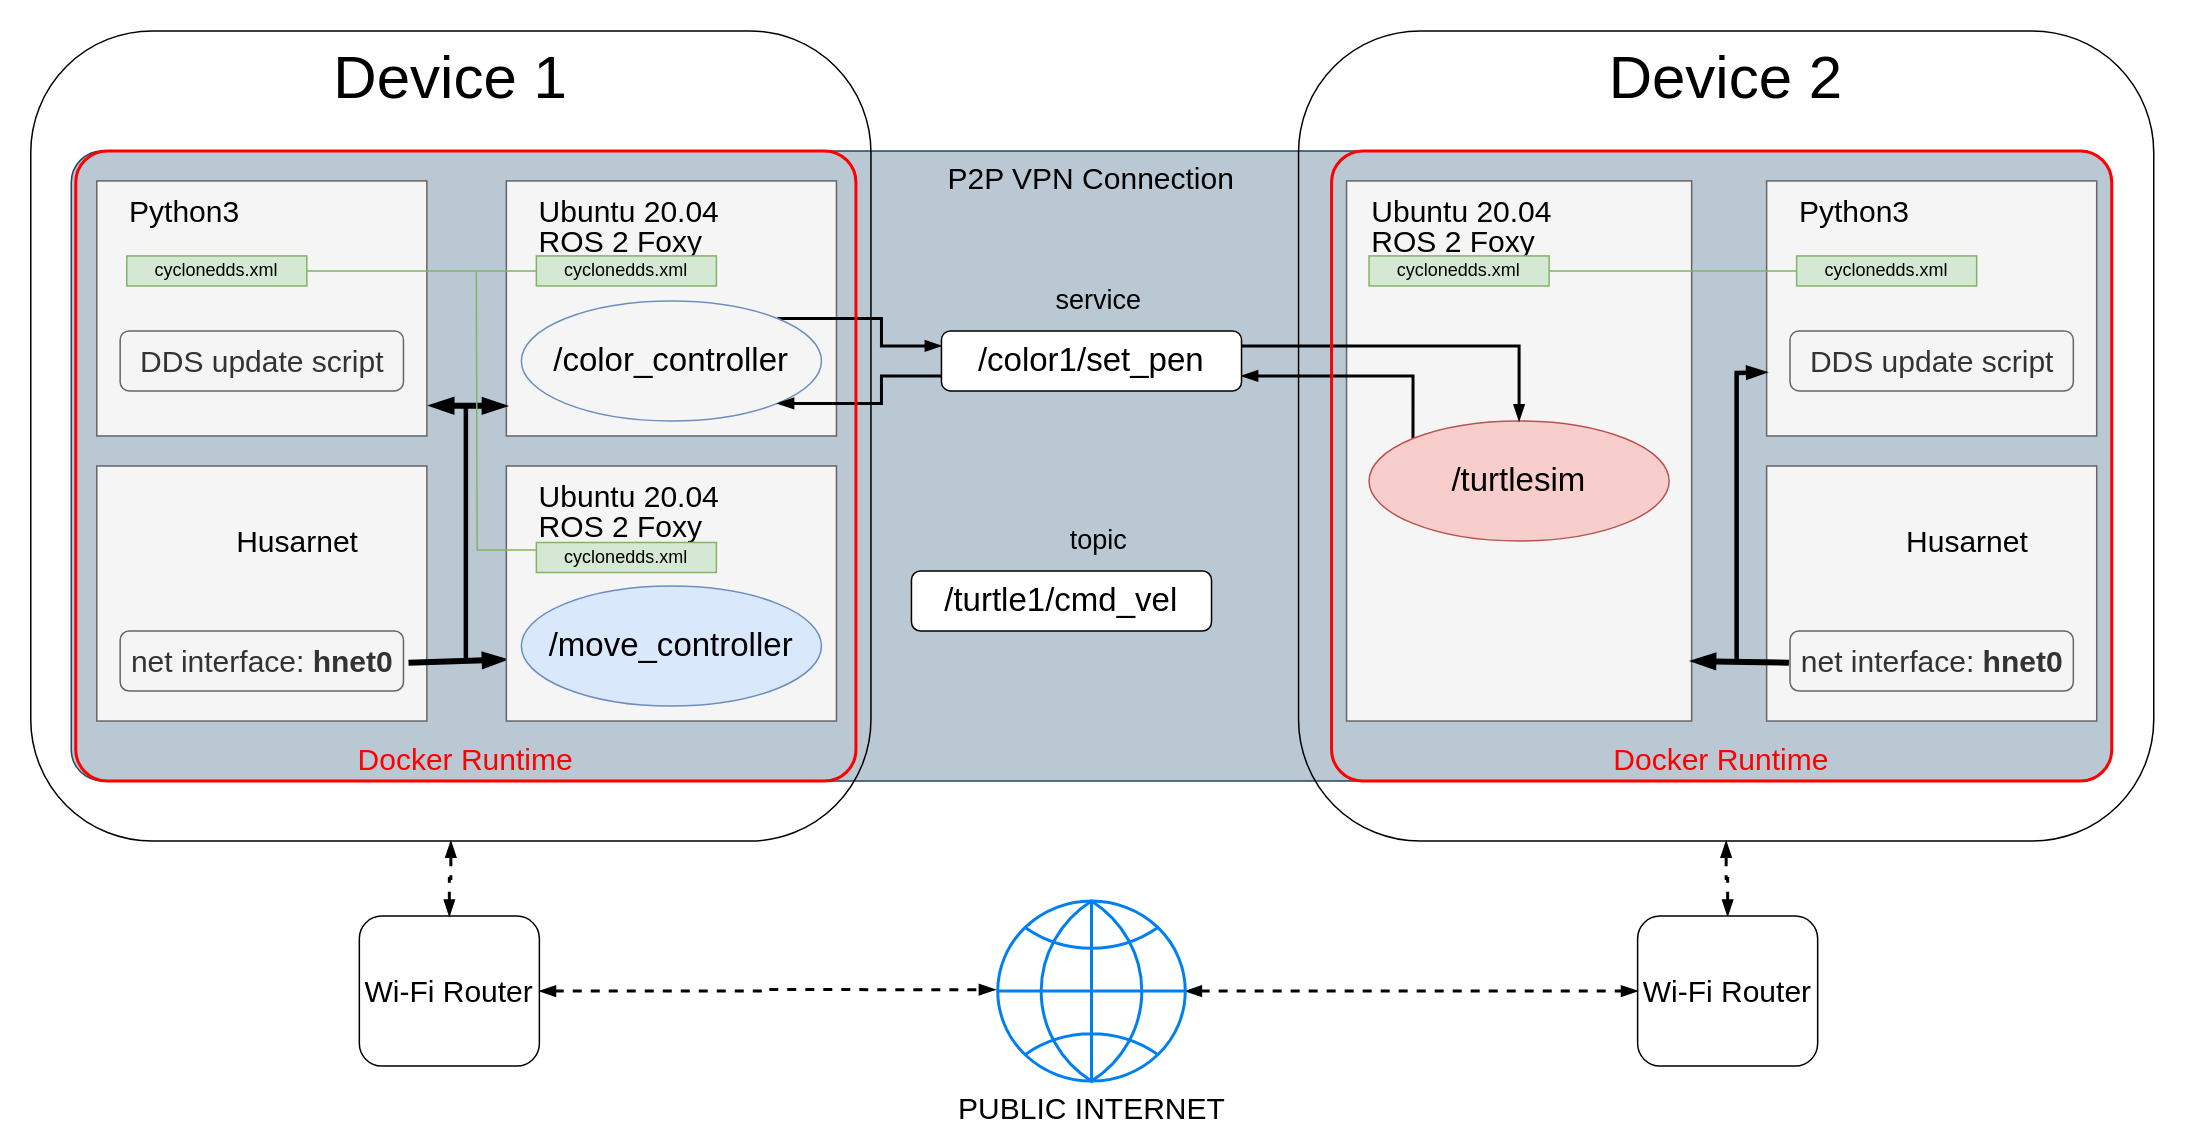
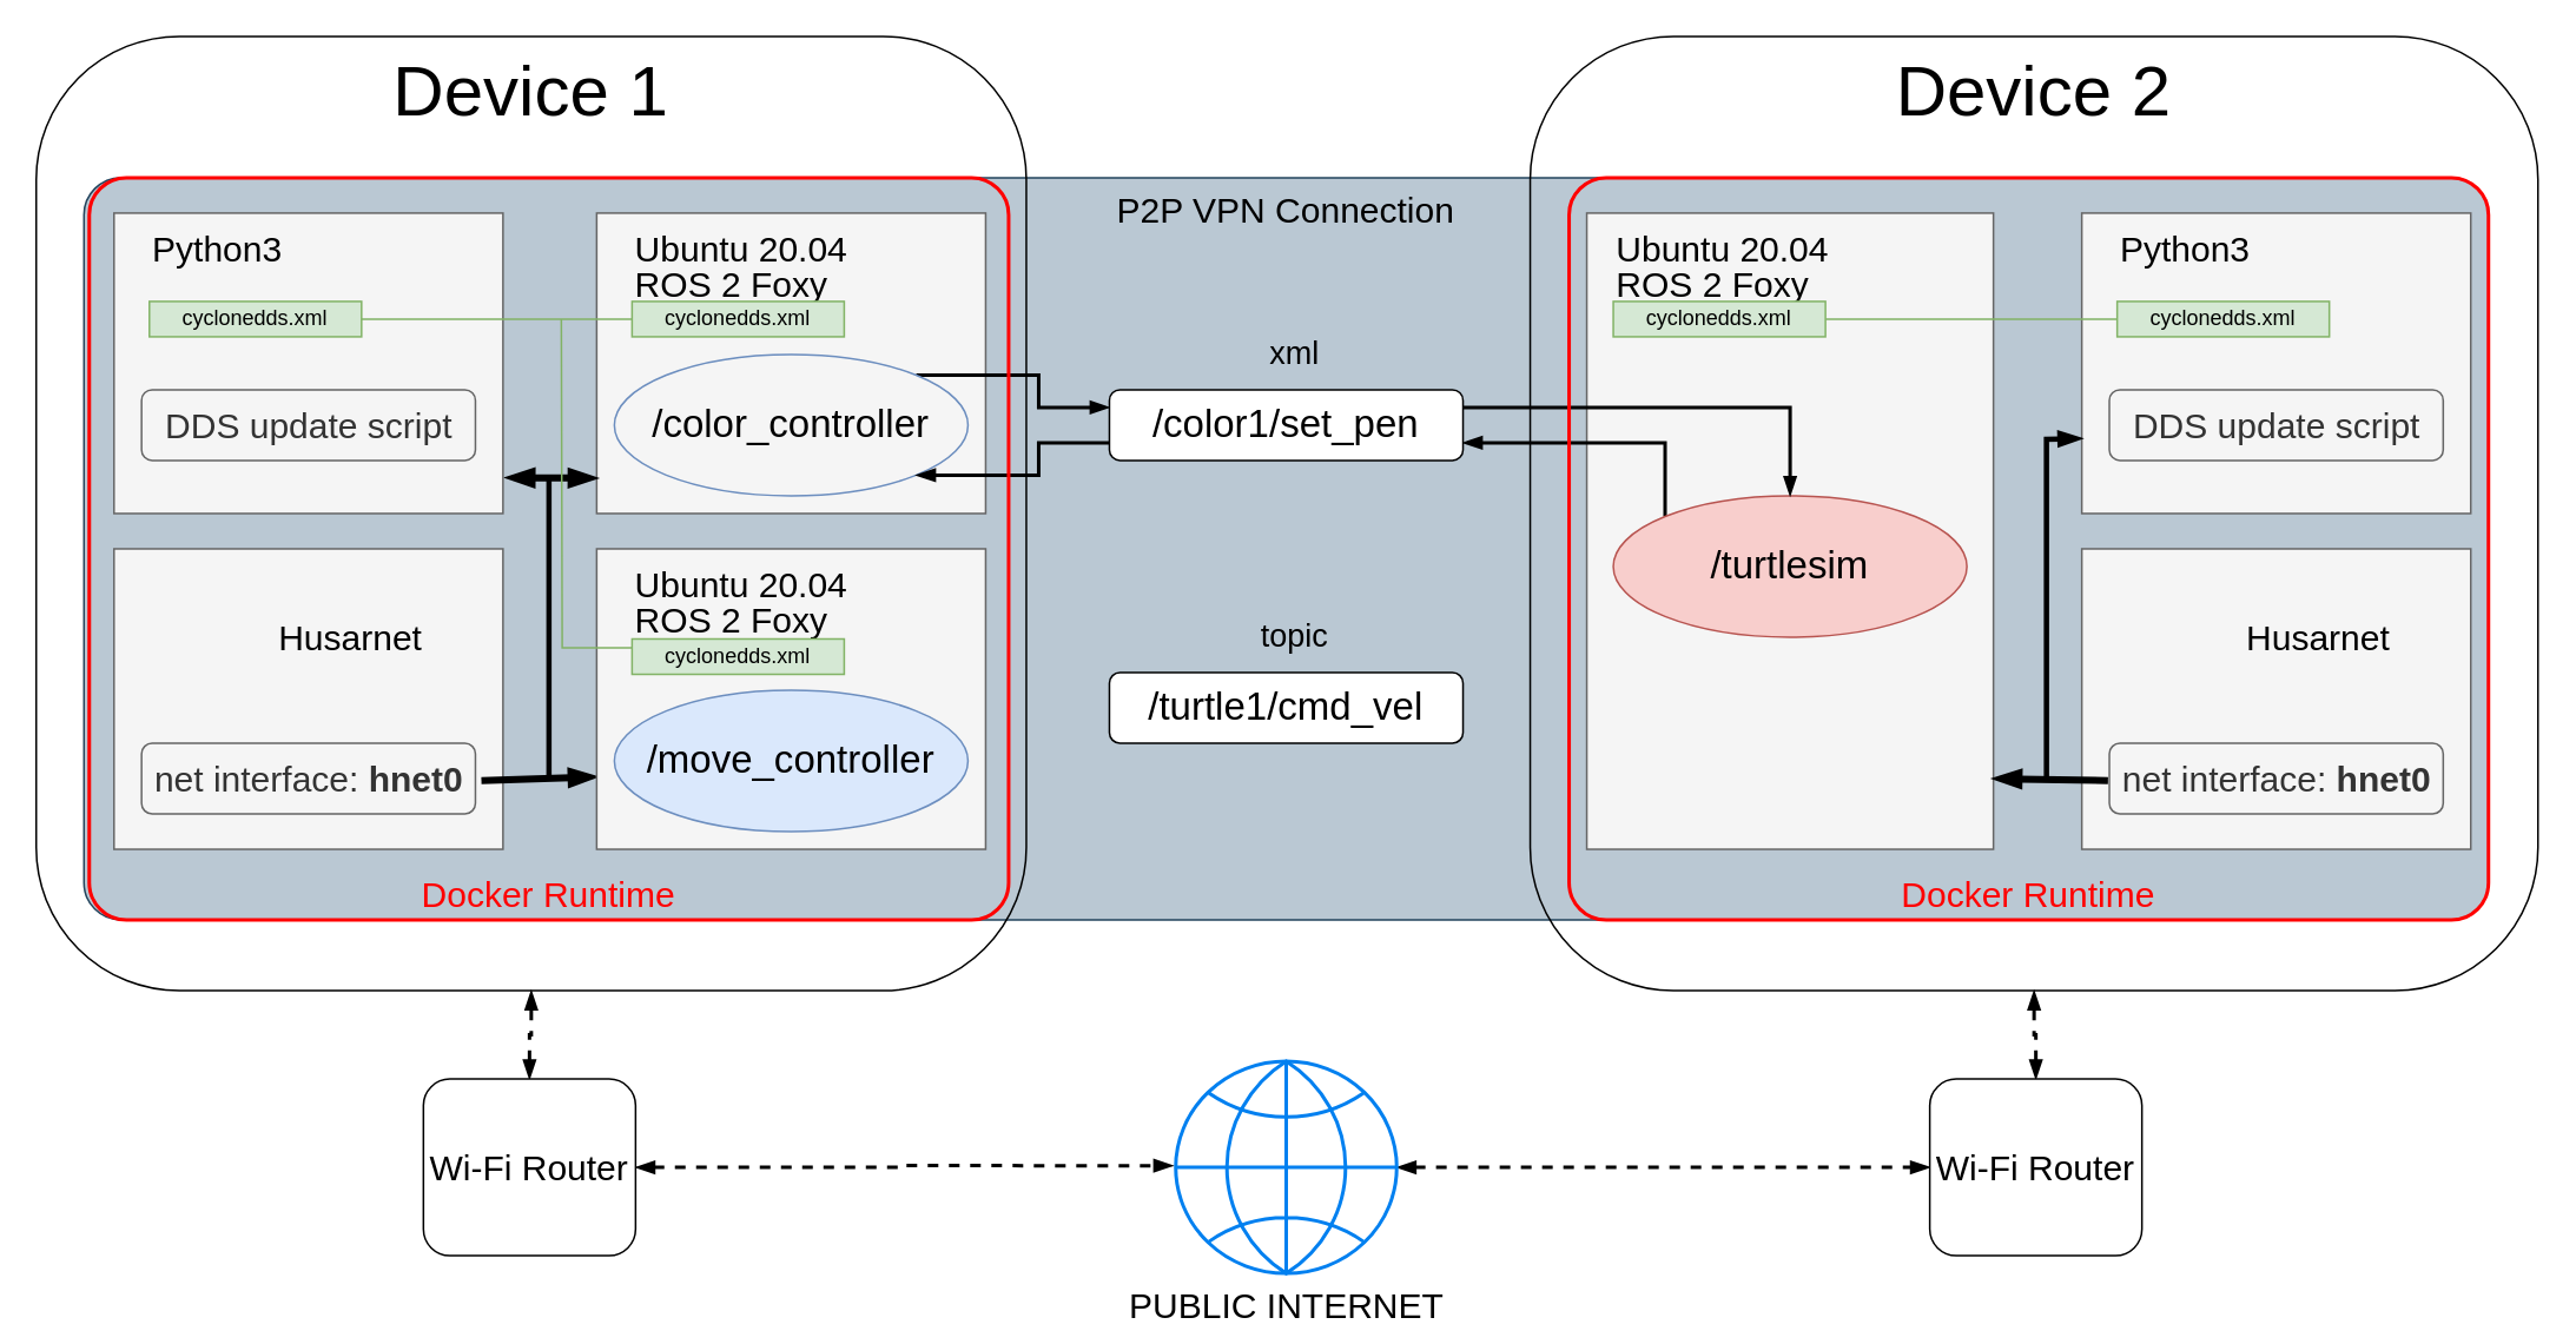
- <mxCell id="15" value="&lt;font style=&quot;font-size: 18px&quot;&gt;service&lt;/font&gt;" style="text;html=1;strokeColor=none;fillColor=none;align=center;verticalAlign=middle;whiteSpace=wrap;rounded=0;" parent="1" vertex="1"><mxGeometry x="662" y="190" width="140" height="20" as="geometry" /></mxCell>
+ <mxCell id="15" value="&lt;font style=&quot;font-size: 18px&quot;&gt;xml&lt;/font&gt;" style="text;html=1;strokeColor=none;fillColor=none;align=center;verticalAlign=middle;whiteSpace=wrap;rounded=0;" parent="1" vertex="1"><mxGeometry x="662" y="190" width="140" height="20" as="geometry" /></mxCell>
- <mxCell id="10" value="&lt;font style=&quot;font-size: 22px&quot;&gt;/turtle1/cmd_vel&lt;/font&gt;" style="rounded=1;whiteSpace=wrap;html=1;" parent="1" vertex="1"><mxGeometry x="607" y="380" width="200" height="40" as="geometry" /></mxCell>
+ <mxCell id="10" value="&lt;font style=&quot;font-size: 22px&quot;&gt;/turtle1/cmd_vel&lt;/font&gt;" style="rounded=1;whiteSpace=wrap;html=1;" parent="1" vertex="1"><mxGeometry x="627" y="380" width="200" height="40" as="geometry" /></mxCell>
